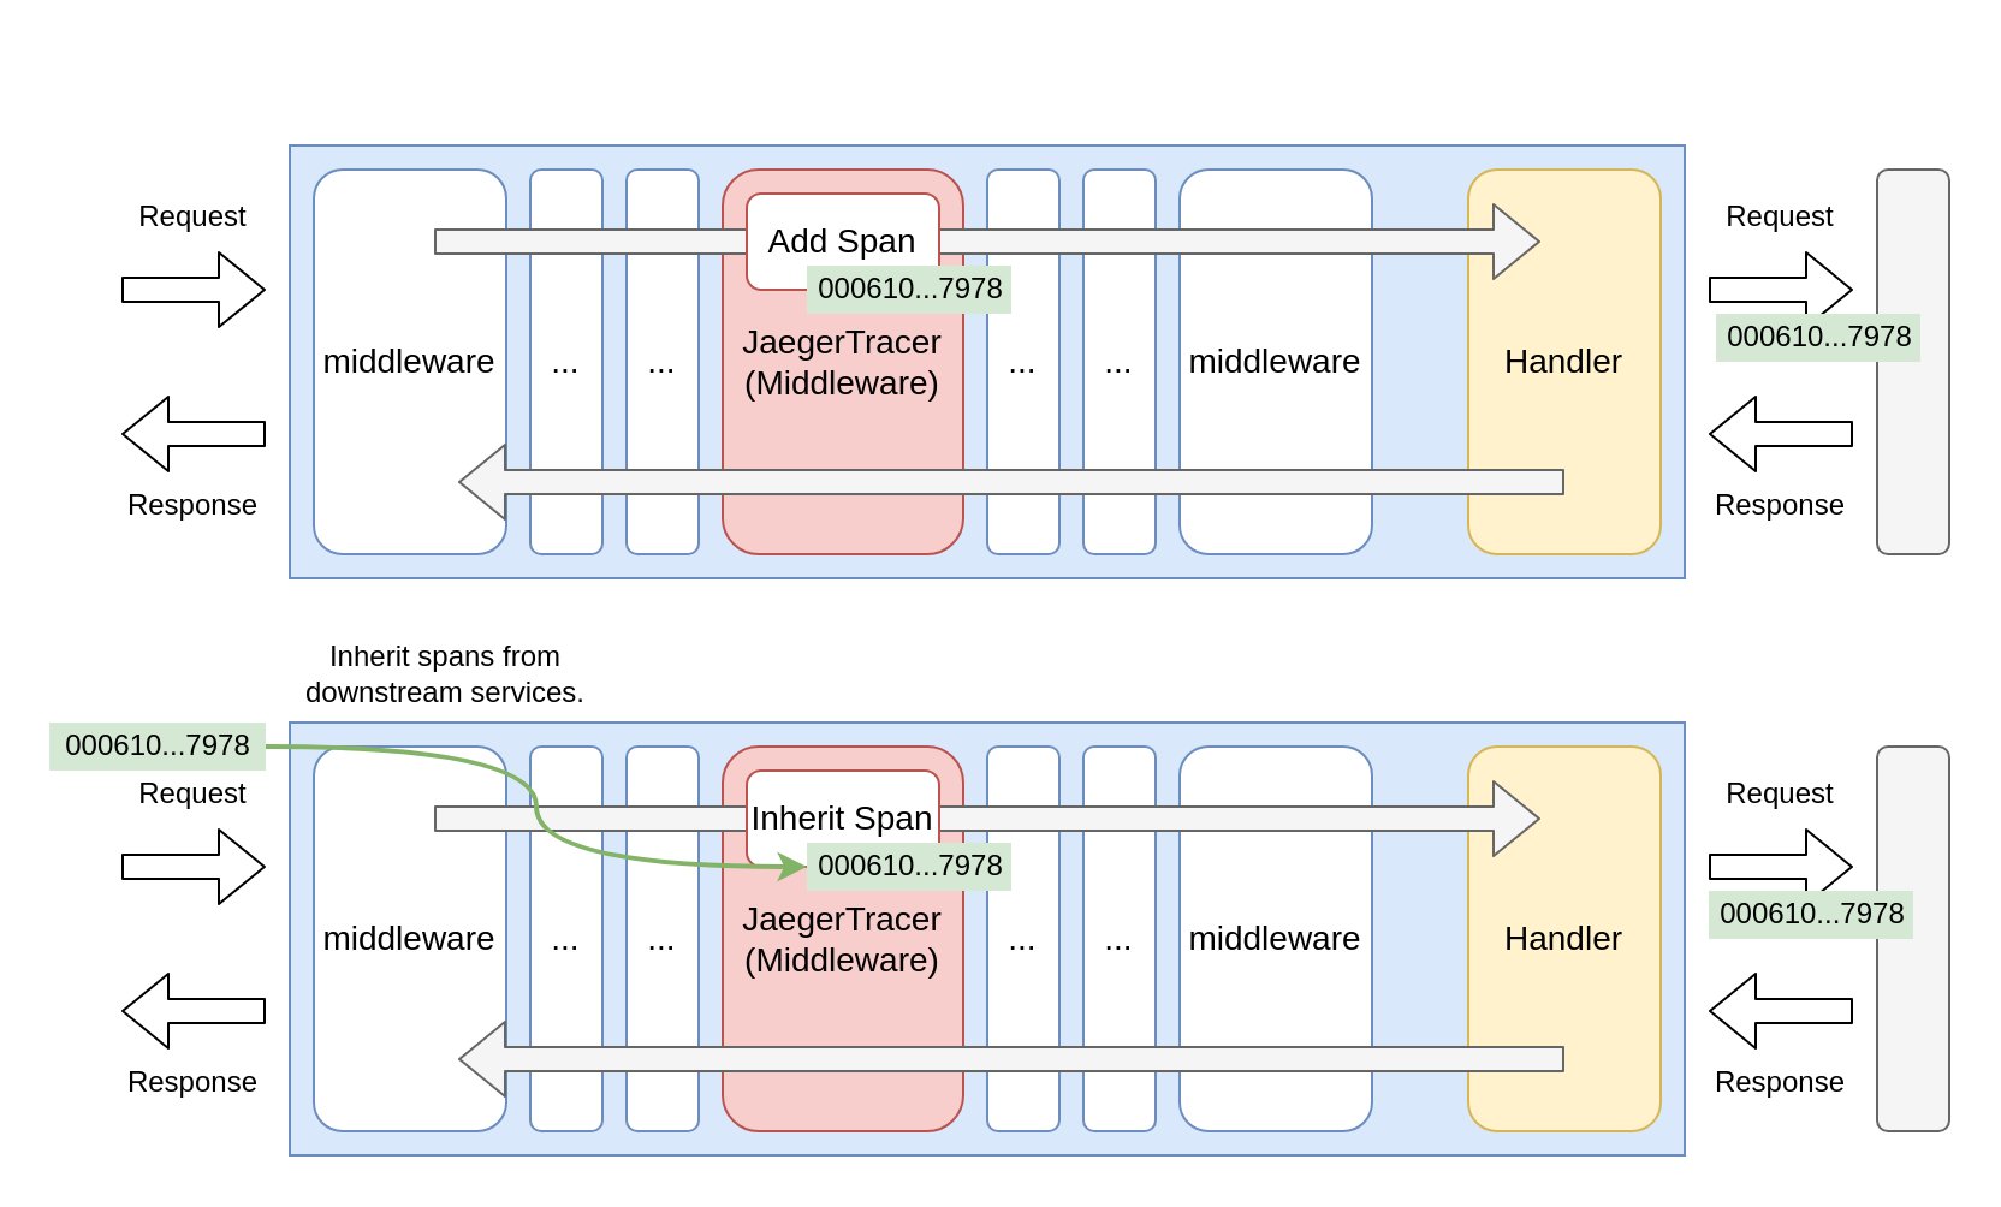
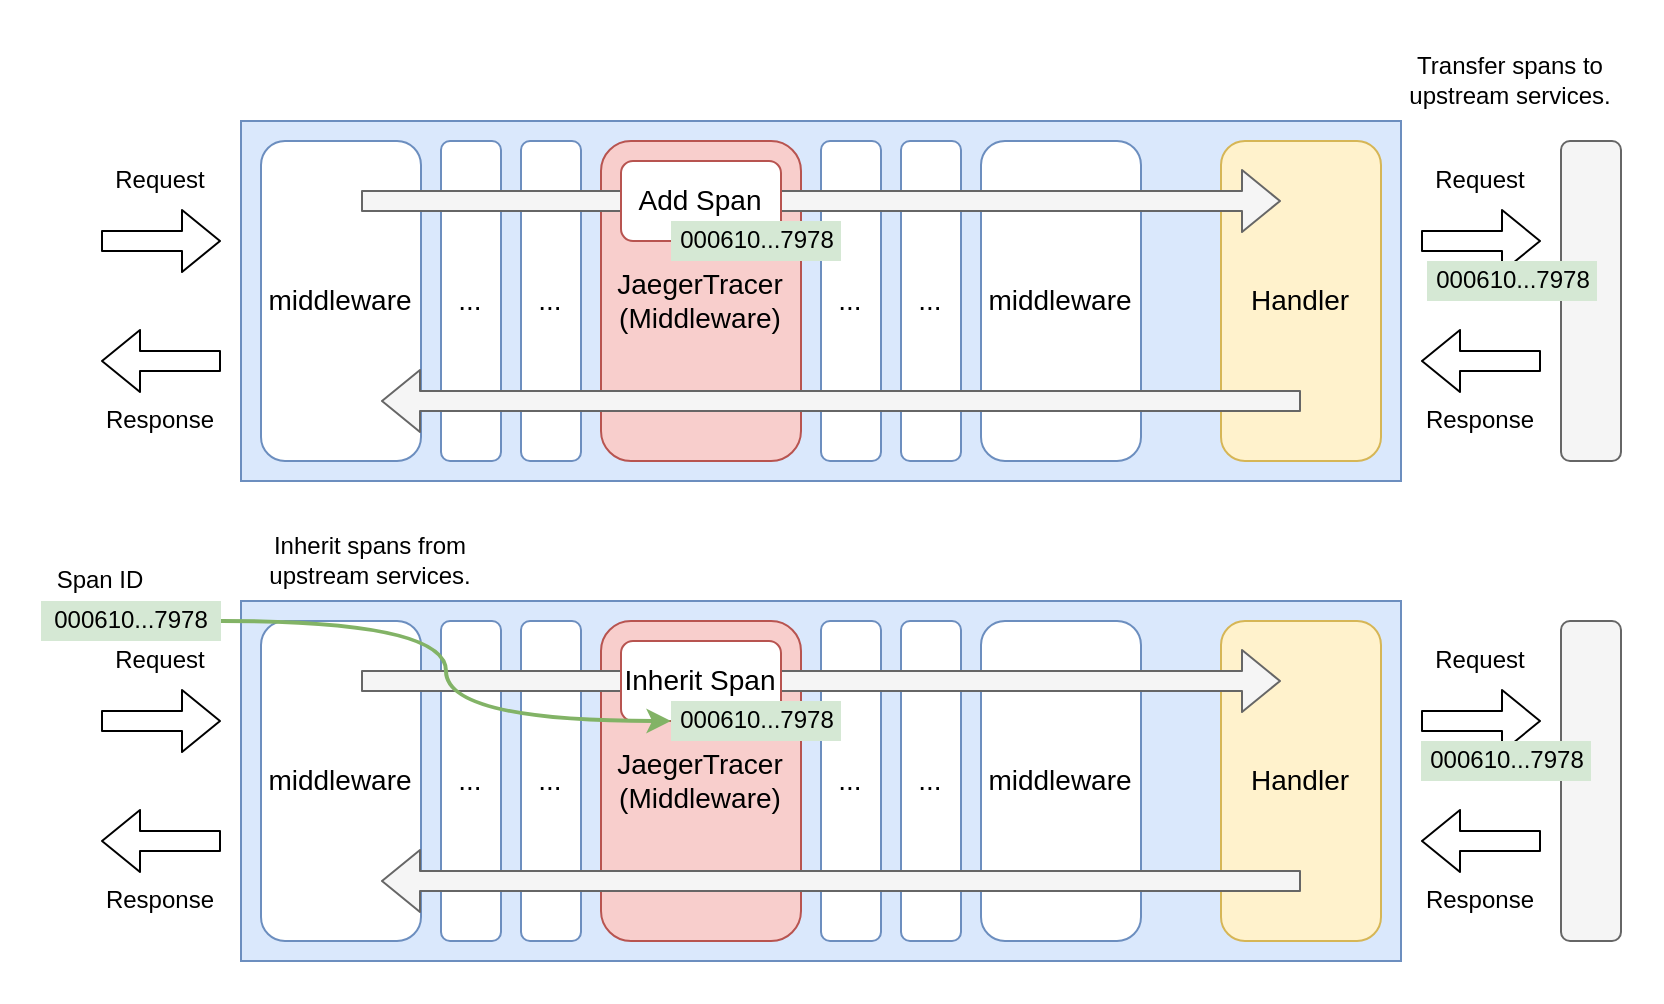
+ <mxCell id="51" value="Transfer spans to upstream services." style="text;html=1;strokeColor=none;fillColor=none;align=center;verticalAlign=middle;whiteSpace=wrap;rounded=0;fontColor=default;" parent="1" vertex="1"><mxGeometry x="700" y="20" width="110" height="40" as="geometry" /></mxCell>
- <mxCell id="53" value="Inherit spans from downstream services." style="text;html=1;strokeColor=none;fillColor=none;align=center;verticalAlign=middle;whiteSpace=wrap;rounded=0;fontColor=default;" parent="1" vertex="1"><mxGeometry x="120" y="260" width="130" height="40" as="geometry" /></mxCell>
+ <mxCell id="53" value="Inherit spans from upstream services." style="text;html=1;strokeColor=none;fillColor=none;align=center;verticalAlign=middle;whiteSpace=wrap;rounded=0;fontColor=default;" parent="1" vertex="1"><mxGeometry x="120" y="260" width="130" height="40" as="geometry" /></mxCell>
+ <mxCell id="52" value="Span ID" style="text;html=1;strokeColor=none;fillColor=none;align=center;verticalAlign=middle;whiteSpace=wrap;rounded=0;" parent="1" vertex="1"><mxGeometry x="20" y="280" width="60" height="20" as="geometry" /></mxCell>
